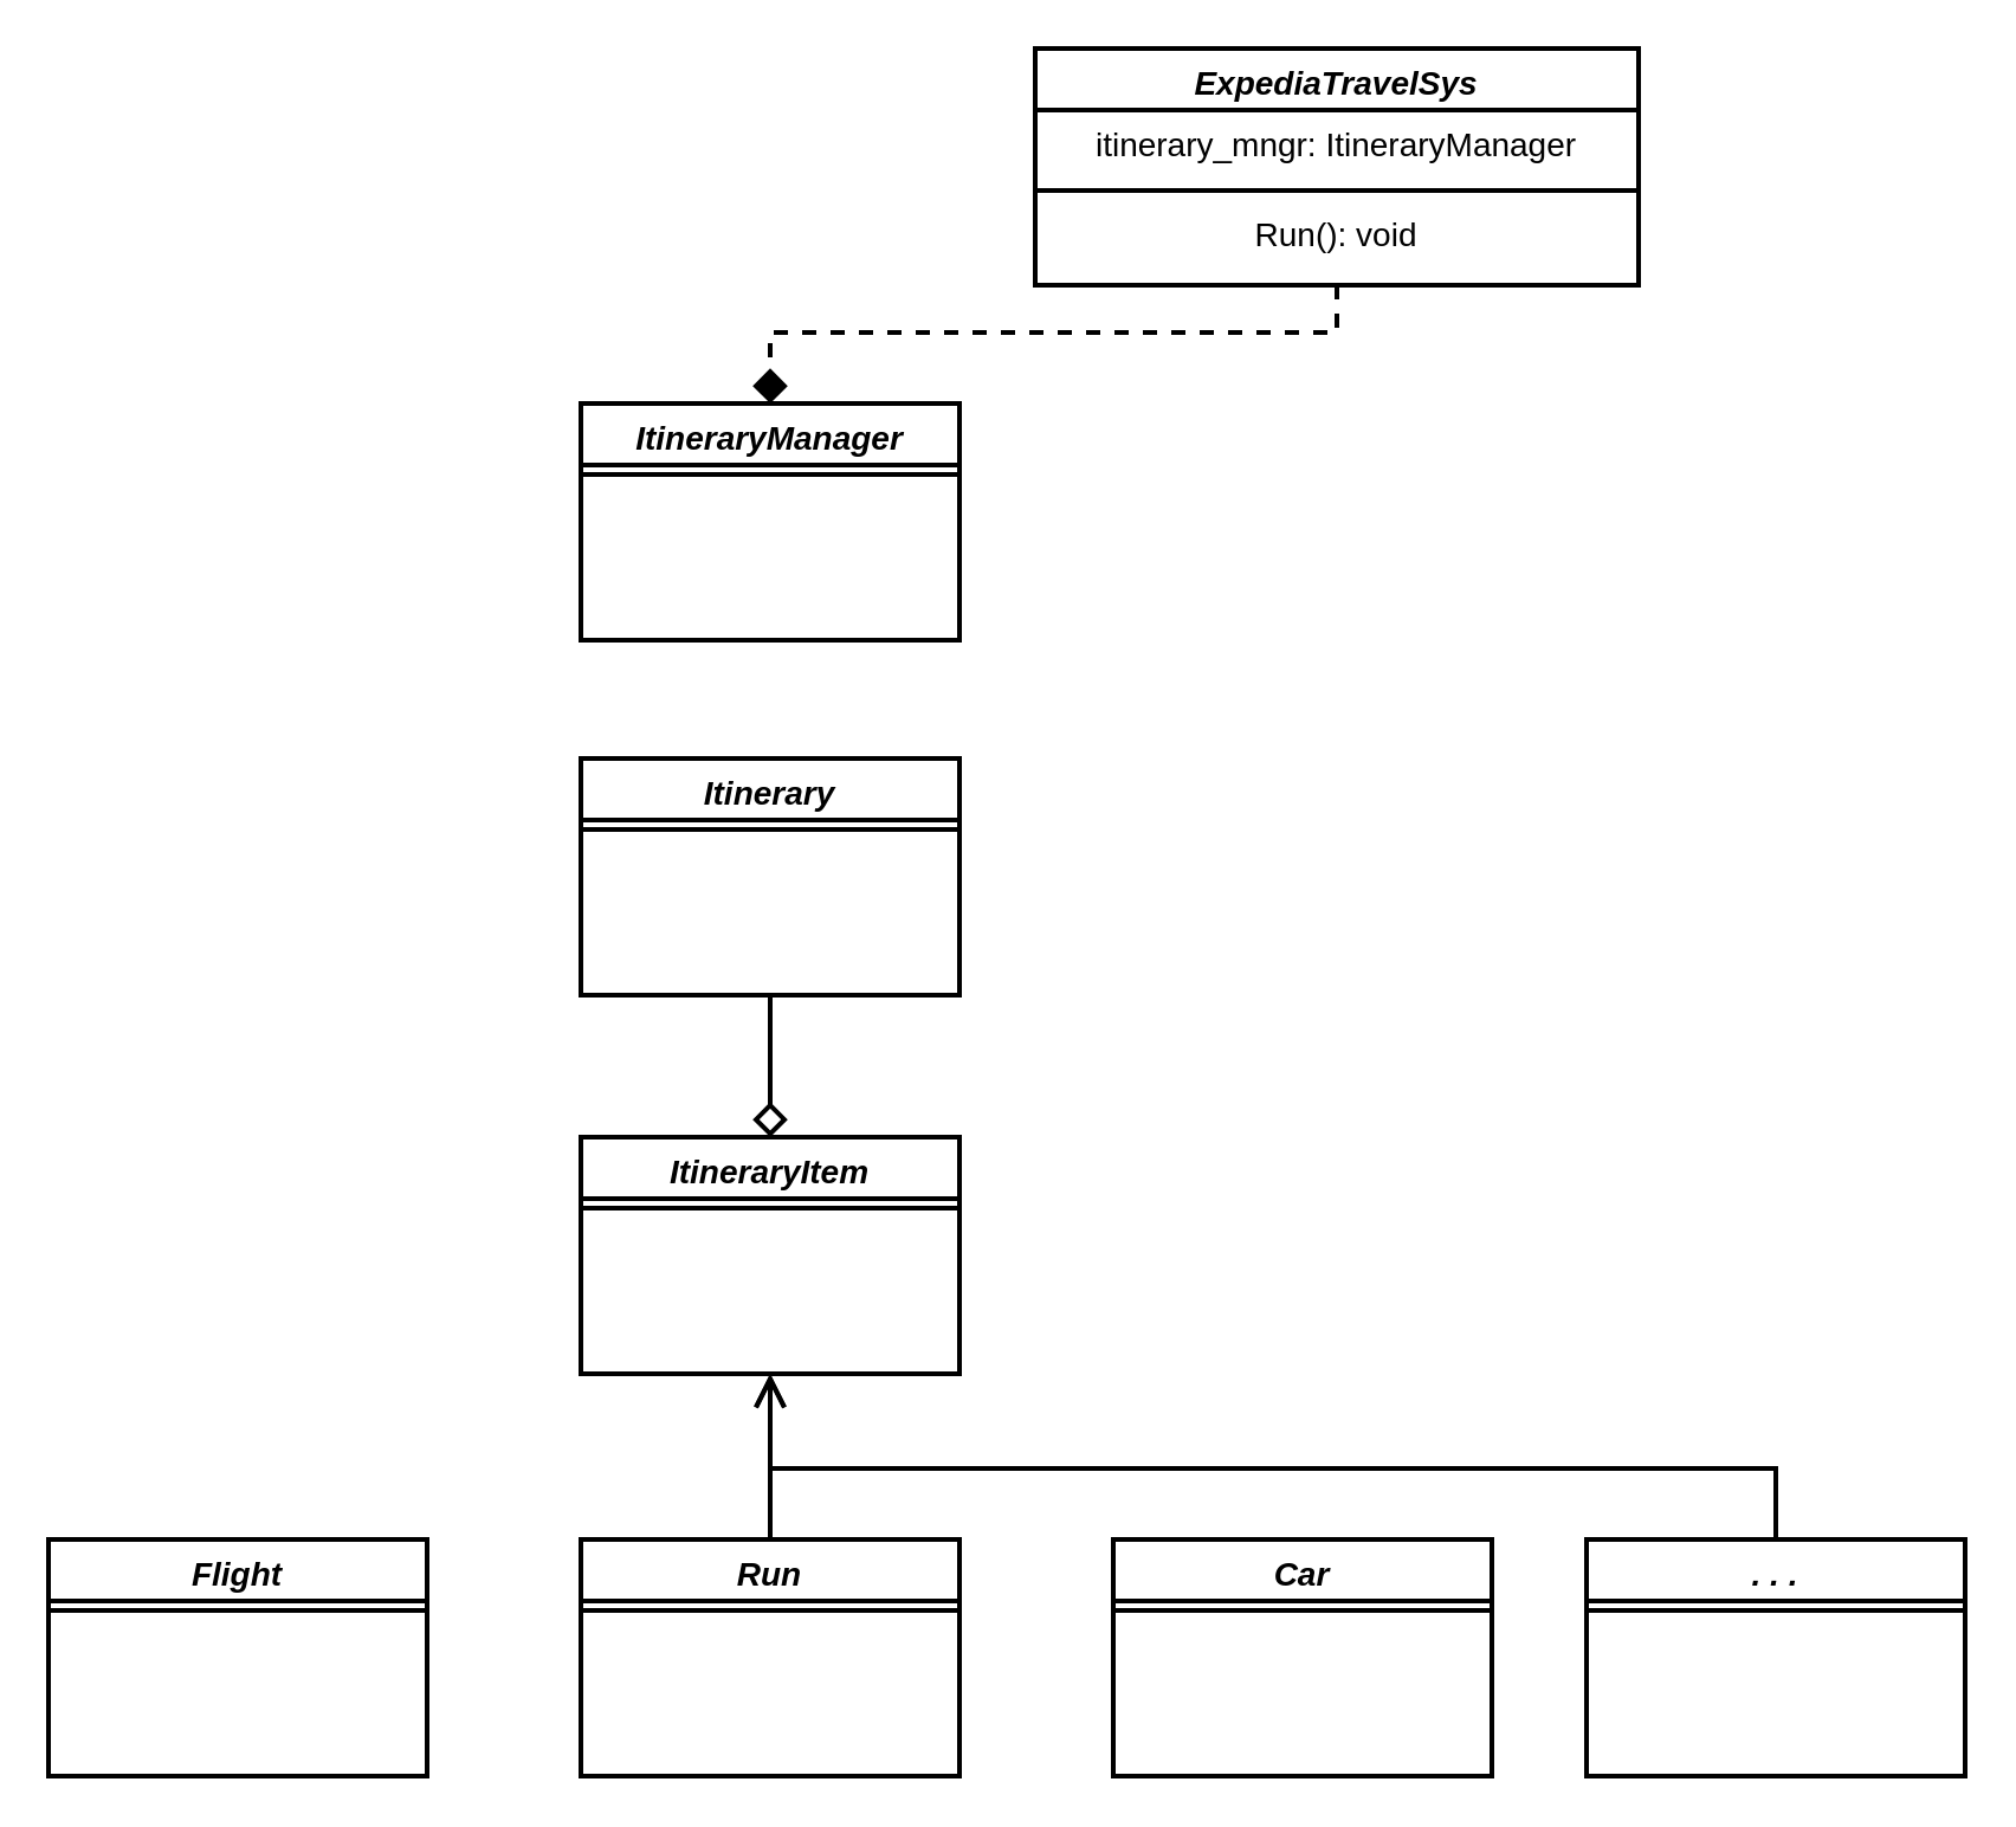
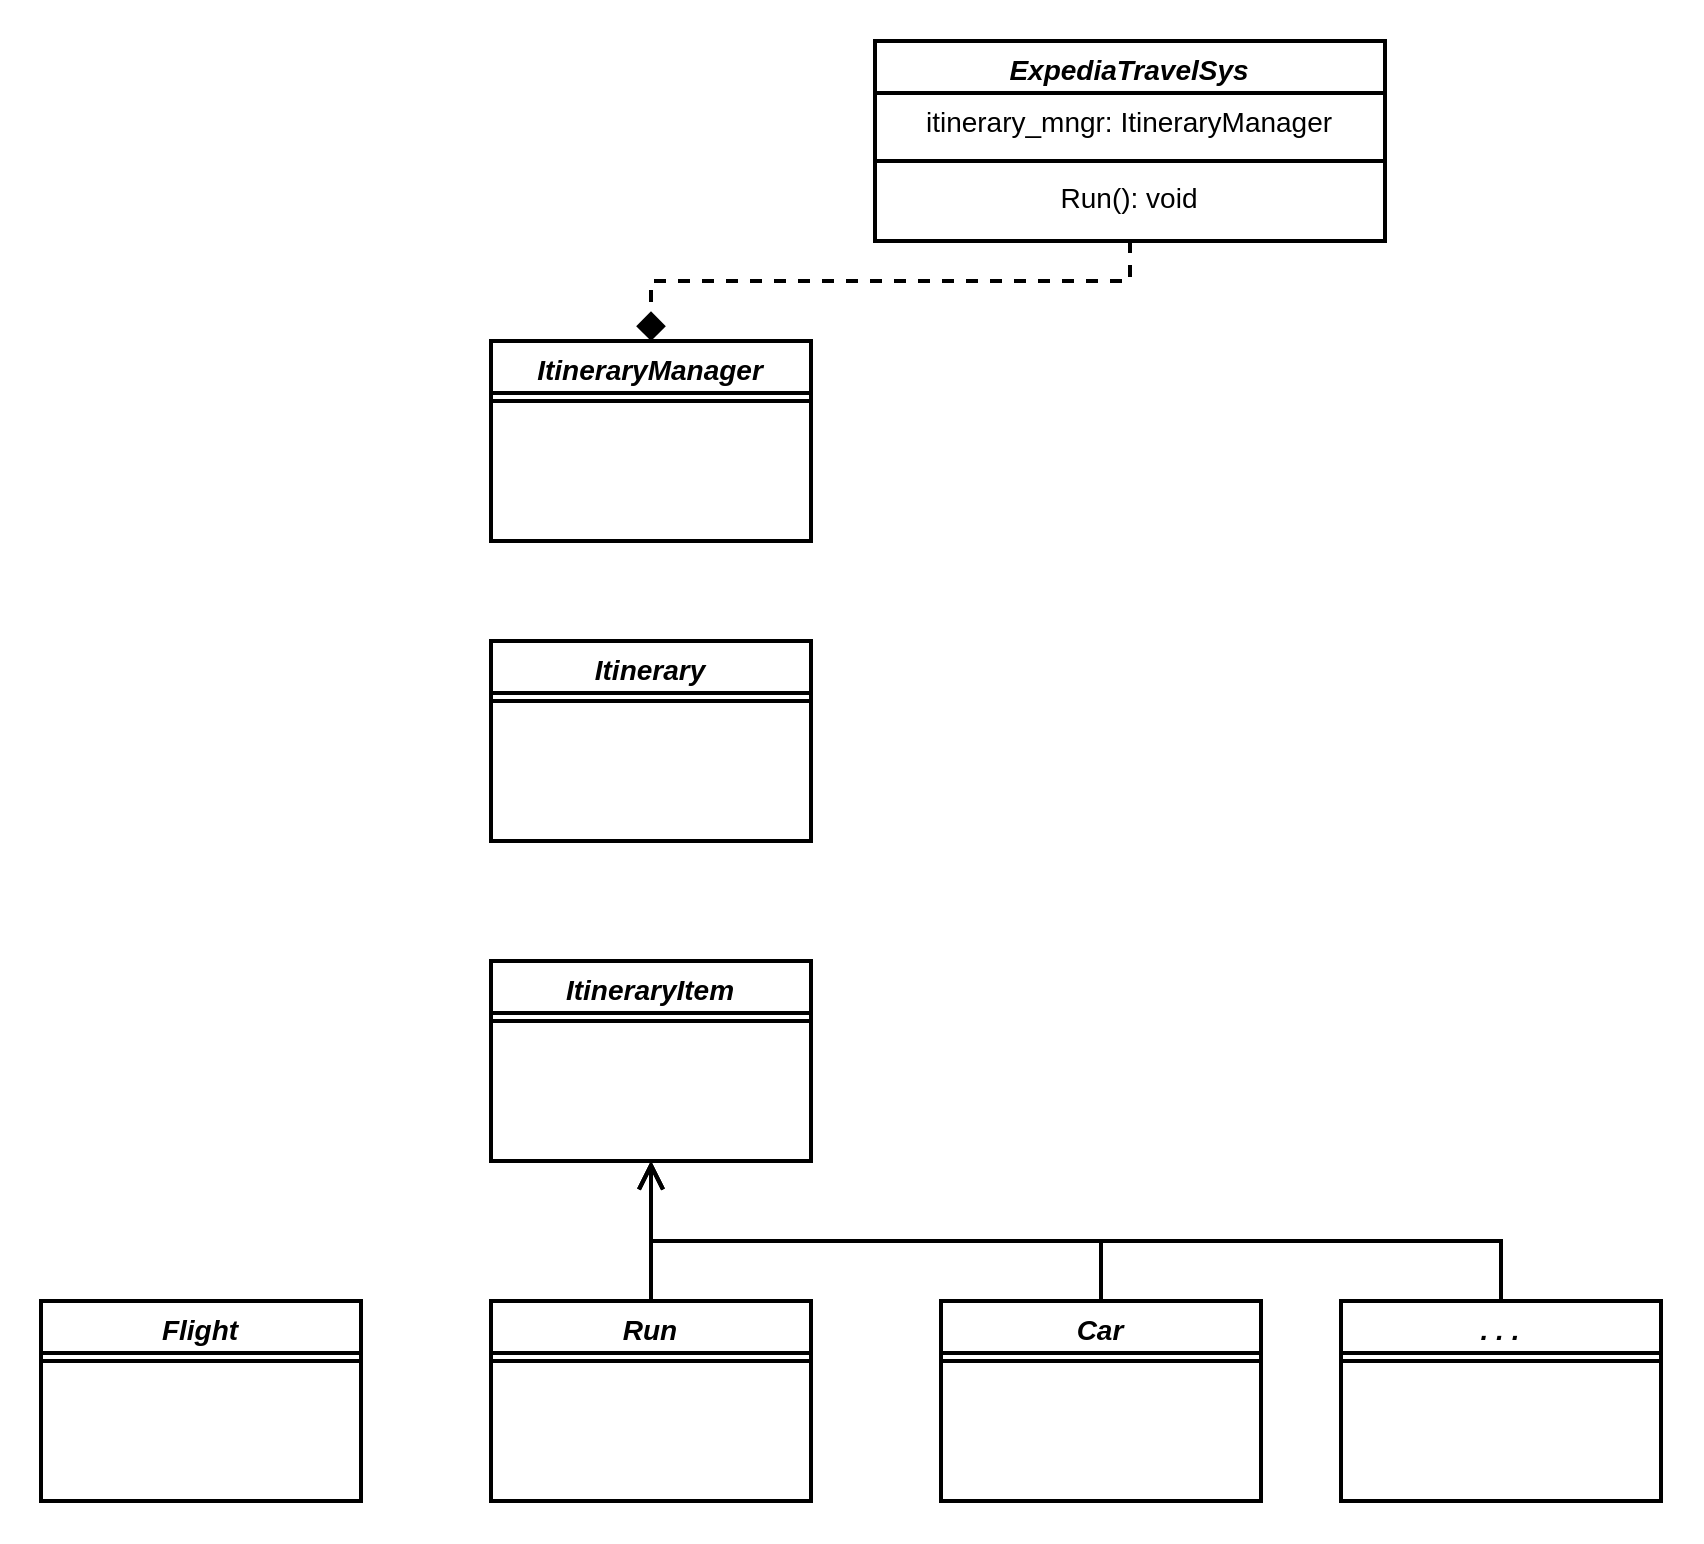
- <mxCell id="9" style="edgeStyle=orthogonalEdgeStyle;rounded=0;orthogonalLoop=1;jettySize=auto;html=1;entryX=0.5;entryY=0;entryDx=0;entryDy=0;fontSize=14;endArrow=diamond;endFill=0;endSize=10;strokeWidth=2;" edge="1" parent="1" source="10" target="15"><mxGeometry relative="1" as="geometry" /></mxCell>
+ <mxCell id="19" style="edgeStyle=orthogonalEdgeStyle;rounded=0;orthogonalLoop=1;jettySize=auto;html=1;entryX=0.5;entryY=1;entryDx=0;entryDy=0;fontSize=14;endArrow=open;endFill=0;endSize=10;strokeWidth=2;" edge="1" parent="1" source="20" target="15"><mxGeometry relative="1" as="geometry"><Array as="points"><mxPoint x="550" y="620" /><mxPoint x="325" y="620" /></Array></mxGeometry></mxCell>
